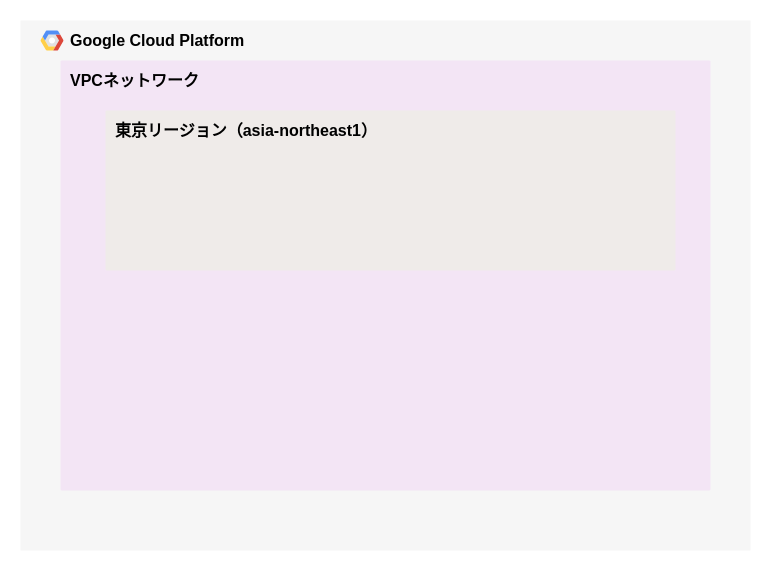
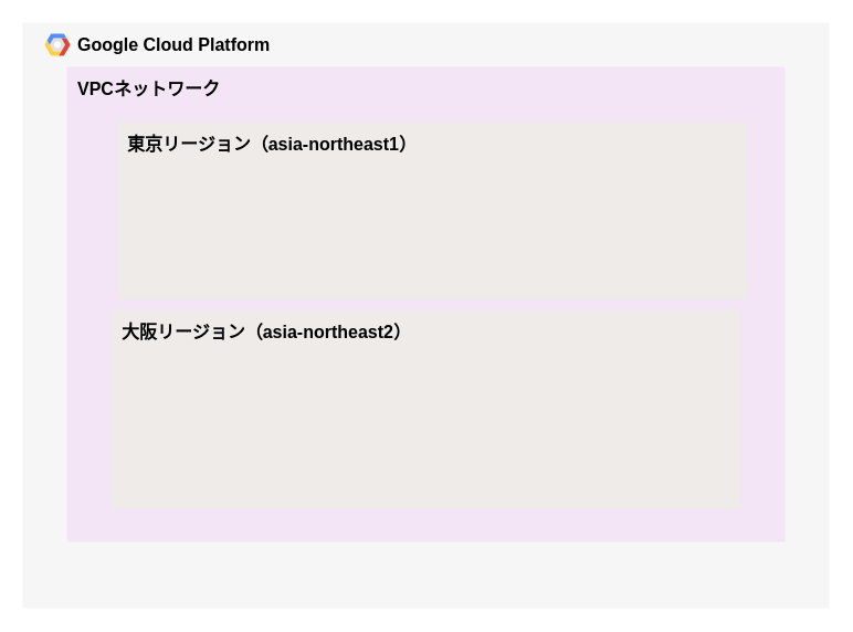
+ <mxCell id="6" value="大阪リージョン（asia-northeast2）" style="points=[[0,0,0],[0.25,0,0],[0.5,0,0],[0.75,0,0],[1,0,0],[1,0.25,0],[1,0.5,0],[1,0.75,0],[1,1,0],[0.75,1,0],[0.5,1,0],[0.25,1,0],[0,1,0],[0,0.75,0],[0,0.5,0],[0,0.25,0]];rounded=1;absoluteArcSize=1;arcSize=2;html=1;strokeColor=none;gradientColor=none;shadow=0;dashed=0;fontSize=16;align=left;verticalAlign=top;spacing=10;spacingTop=-4;fillColor=#EFEBE9;fontStyle=1" vertex="1" parent="2"><mxGeometry x="80" y="260" width="570" height="180" as="geometry" /></mxCell>
